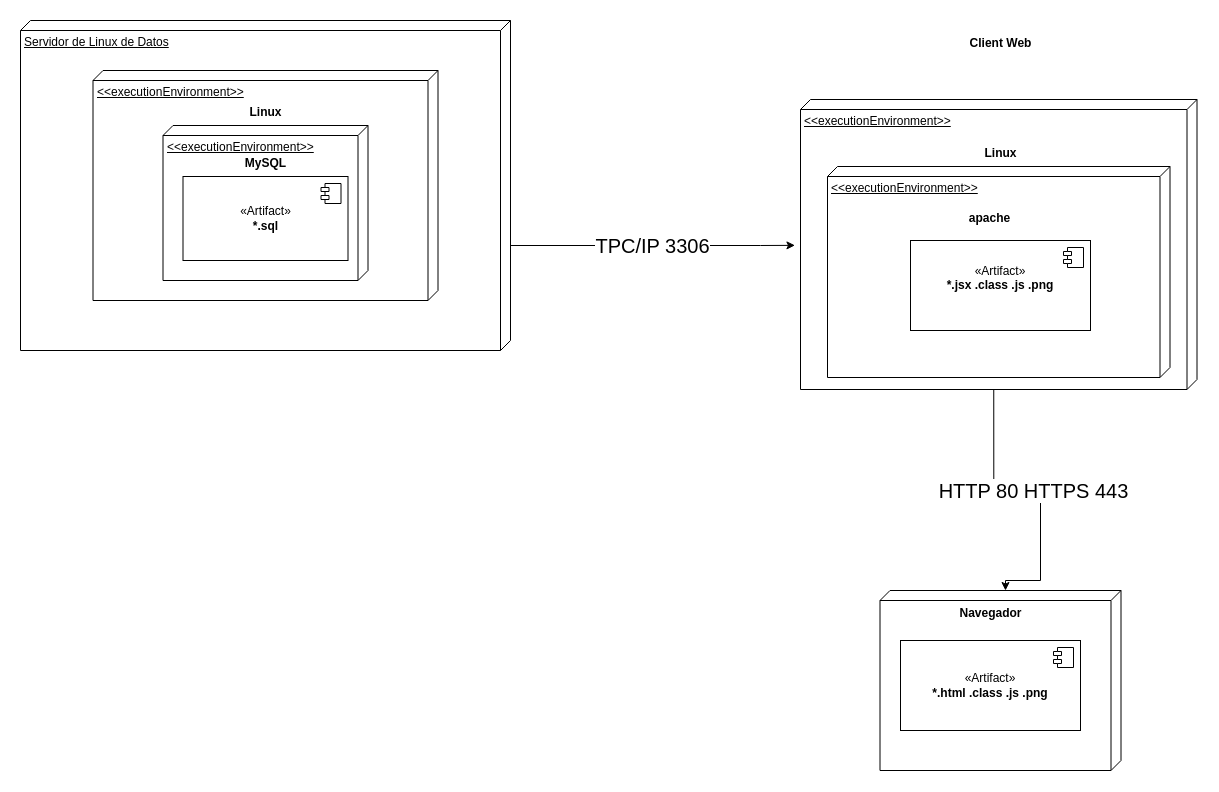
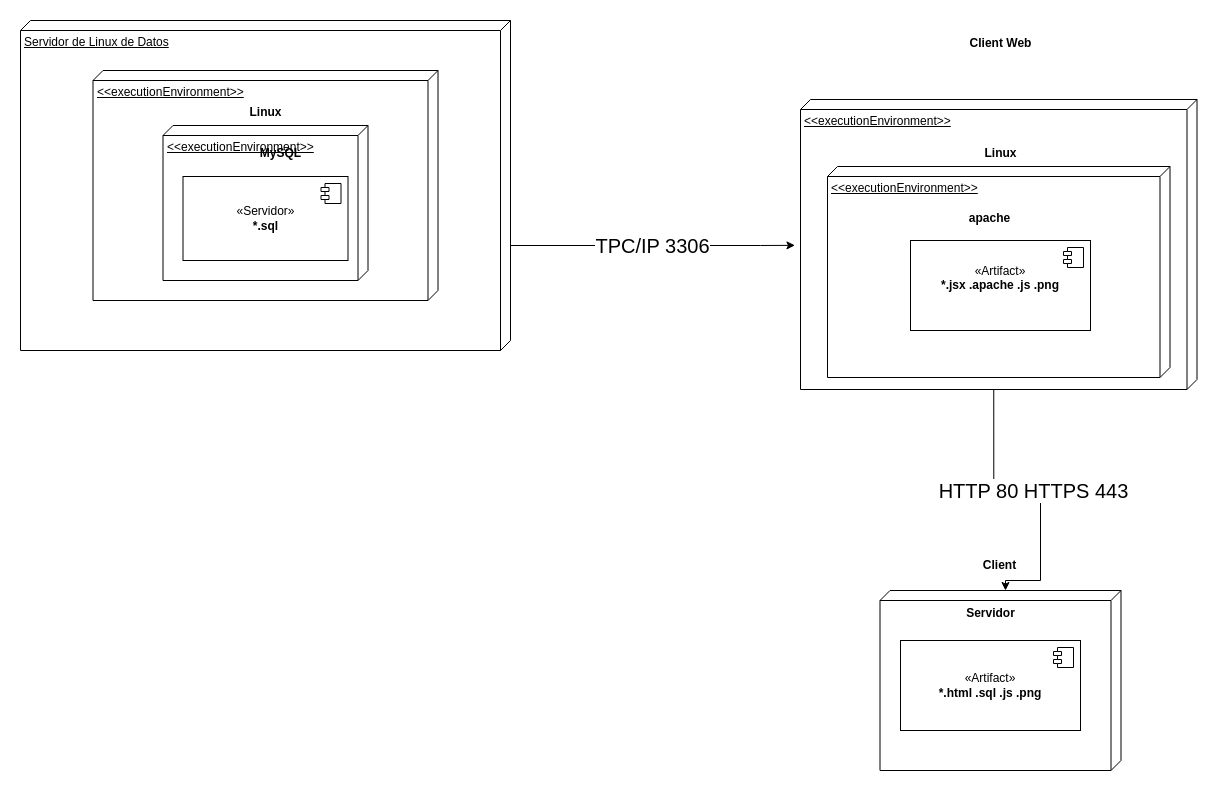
- <mxCell id="7" value="MySQL" style="text;align=center;fontStyle=1;verticalAlign=middle;spacingLeft=3;spacingRight=3;strokeColor=none;rotatable=0;points=[[0,0.5],[1,0.5]];portConstraint=eastwest;html=1;" vertex="1" parent="1"><mxGeometry x="225" y="150" width="80" height="26" as="geometry" /></mxCell>
+ <mxCell id="7" value="MySQL" style="text;align=center;fontStyle=1;verticalAlign=middle;spacingLeft=3;spacingRight=3;strokeColor=none;rotatable=0;points=[[0,0.5],[1,0.5]];portConstraint=eastwest;html=1;" vertex="1" parent="1"><mxGeometry x="240" y="140" width="80" height="26" as="geometry" /></mxCell>
- <mxCell id="8" value="«Artifact»&lt;br&gt;&lt;b&gt;*.sql&lt;/b&gt;" style="html=1;dropTarget=0;whiteSpace=wrap;" vertex="1" parent="1"><mxGeometry x="182.5" y="176" width="165" height="84" as="geometry" /></mxCell>
+ <mxCell id="8" value="«Servidor»&lt;br&gt;&lt;b&gt;*.sql&lt;/b&gt;" style="html=1;dropTarget=0;whiteSpace=wrap;" vertex="1" parent="1"><mxGeometry x="182.5" y="176" width="165" height="84" as="geometry" /></mxCell>
- <mxCell id="16" value="«Artifact»&lt;br&gt;&lt;b&gt;*.jsx&amp;nbsp;&lt;/b&gt;&lt;b style=&quot;background-color: transparent; color: light-dark(rgb(0, 0, 0), rgb(255, 255, 255));&quot;&gt;.class .js .png&lt;/b&gt;&lt;div&gt;&lt;div&gt;&lt;b&gt;&lt;br&gt;&lt;/b&gt;&lt;/div&gt;&lt;/div&gt;" style="html=1;dropTarget=0;whiteSpace=wrap;" vertex="1" parent="1"><mxGeometry x="910" y="240" width="180" height="90" as="geometry" /></mxCell>
+ <mxCell id="16" value="«Artifact»&lt;br&gt;&lt;b&gt;*.jsx&amp;nbsp;&lt;/b&gt;&lt;b style=&quot;background-color: transparent; color: light-dark(rgb(0, 0, 0), rgb(255, 255, 255));&quot;&gt;.apache .js .png&lt;/b&gt;&lt;div&gt;&lt;div&gt;&lt;b&gt;&lt;br&gt;&lt;/b&gt;&lt;/div&gt;&lt;/div&gt;" style="html=1;dropTarget=0;whiteSpace=wrap;" vertex="1" parent="1"><mxGeometry x="910" y="240" width="180" height="90" as="geometry" /></mxCell>
+ <mxCell id="19" value="Client" style="text;align=center;fontStyle=1;verticalAlign=middle;spacingLeft=3;spacingRight=3;strokeColor=none;rotatable=0;points=[[0,0.5],[1,0.5]];portConstraint=eastwest;html=1;" vertex="1" parent="1"><mxGeometry x="958.75" y="552" width="80" height="26" as="geometry" /></mxCell>
- <mxCell id="22" value="Navegador" style="text;align=center;fontStyle=1;verticalAlign=middle;spacingLeft=3;spacingRight=3;strokeColor=none;rotatable=0;points=[[0,0.5],[1,0.5]];portConstraint=eastwest;html=1;" vertex="1" parent="1"><mxGeometry x="950" y="600" width="80" height="26" as="geometry" /></mxCell>
+ <mxCell id="22" value="Servidor" style="text;align=center;fontStyle=1;verticalAlign=middle;spacingLeft=3;spacingRight=3;strokeColor=none;rotatable=0;points=[[0,0.5],[1,0.5]];portConstraint=eastwest;html=1;" vertex="1" parent="1"><mxGeometry x="950" y="600" width="80" height="26" as="geometry" /></mxCell>
- <mxCell id="20" value="«Artifact»&lt;br&gt;&lt;b&gt;*.html .class .js .png&lt;/b&gt;" style="html=1;dropTarget=0;whiteSpace=wrap;" vertex="1" parent="1"><mxGeometry x="900" y="640" width="180" height="90" as="geometry" /></mxCell>
+ <mxCell id="20" value="«Artifact»&lt;br&gt;&lt;b&gt;*.html .sql .js .png&lt;/b&gt;" style="html=1;dropTarget=0;whiteSpace=wrap;" vertex="1" parent="1"><mxGeometry x="900" y="640" width="180" height="90" as="geometry" /></mxCell>
